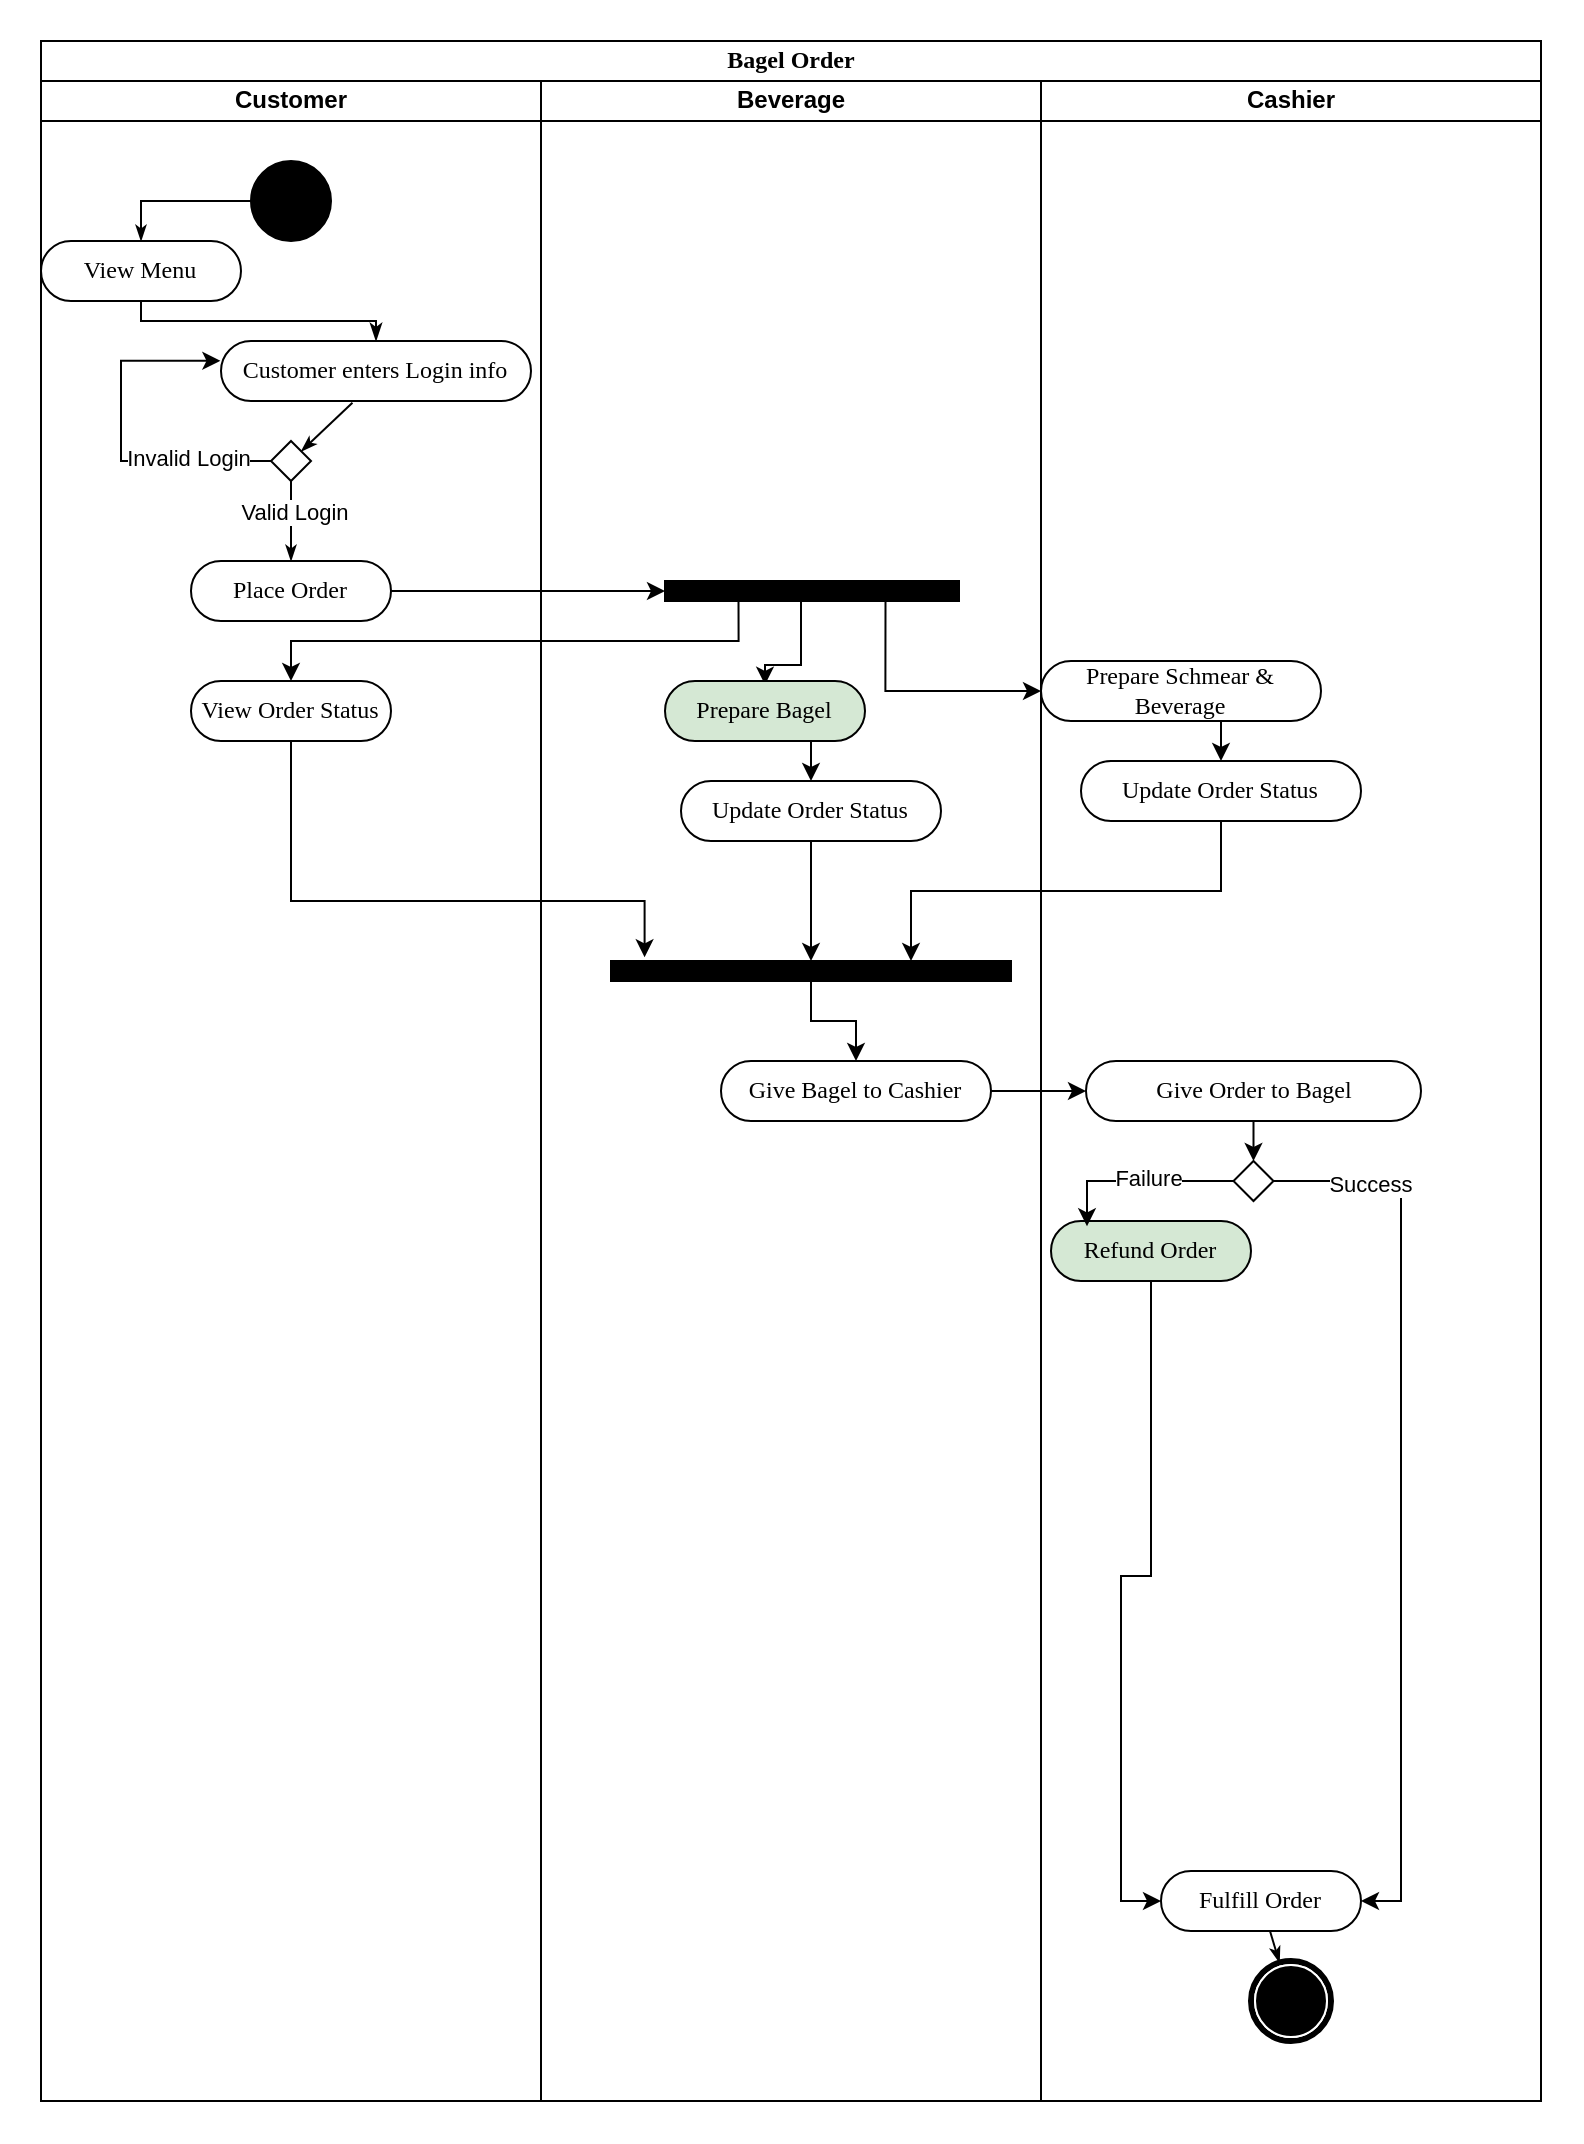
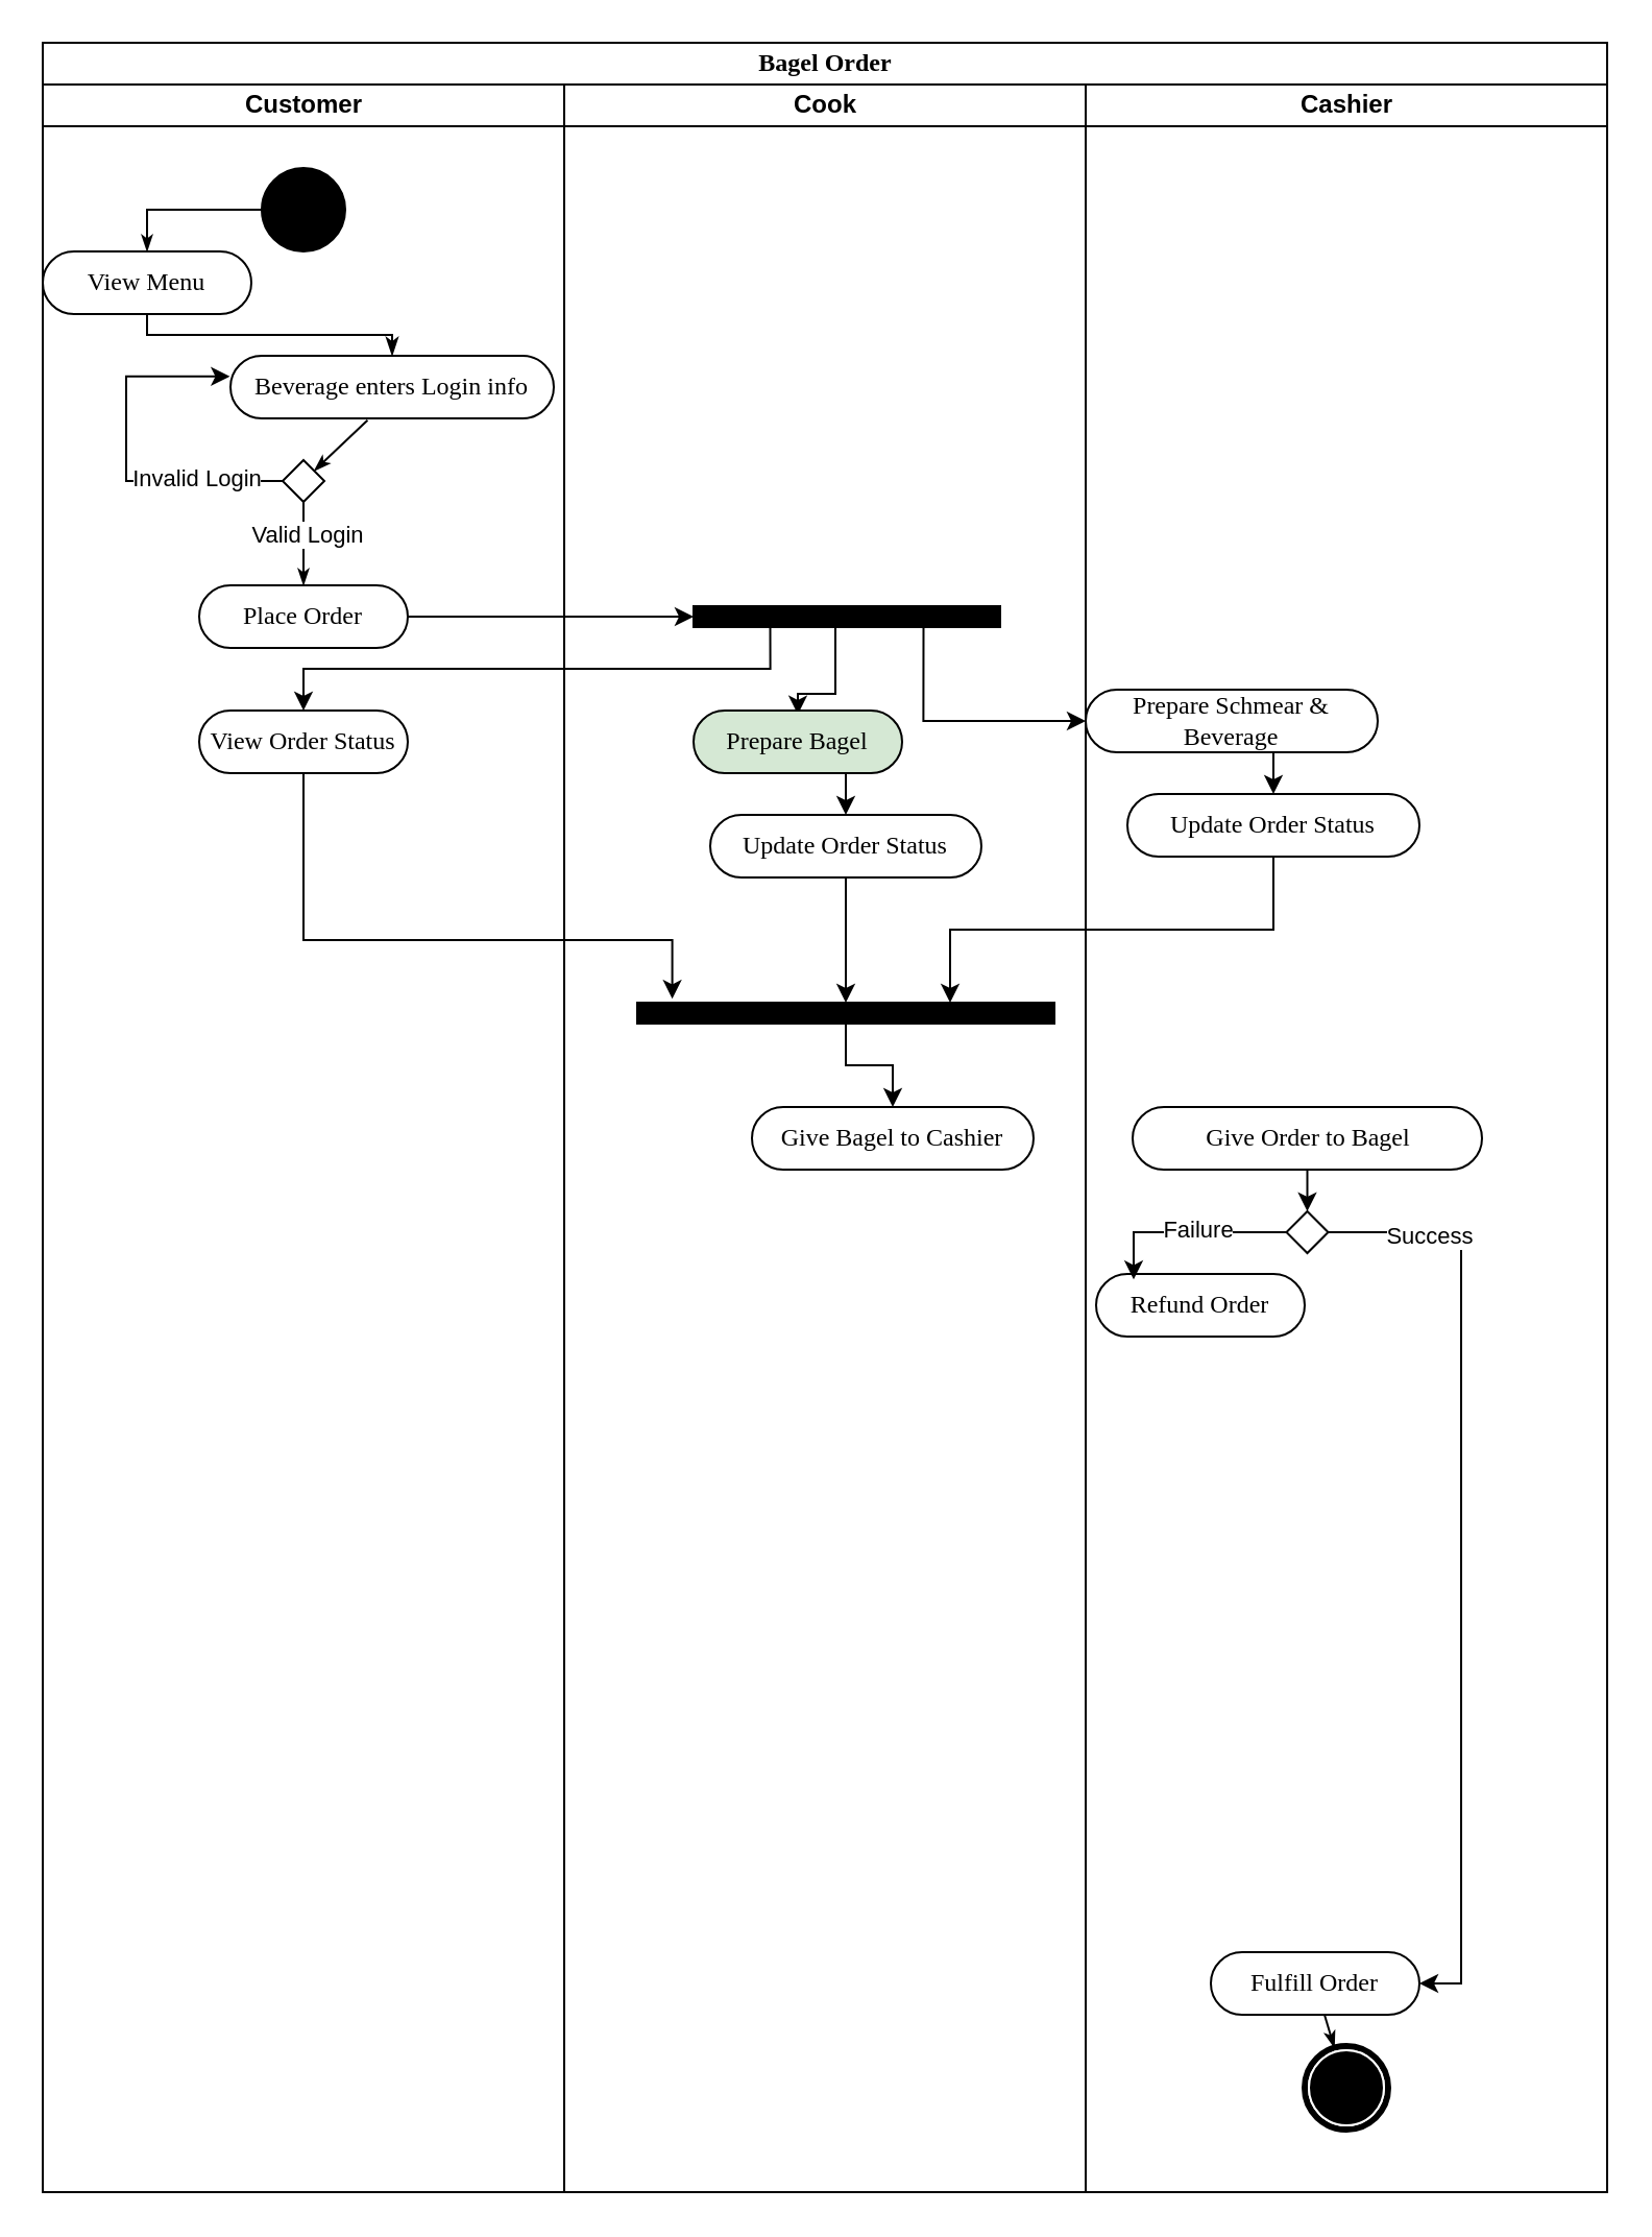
- <mxCell id="17" value="Beverage" style="swimlane;html=1;startSize=20;" parent="2" vertex="1"><mxGeometry x="250" y="20" width="250" height="1010" as="geometry" /></mxCell>
+ <mxCell id="17" value="Cook" style="swimlane;html=1;startSize=20;" parent="2" vertex="1"><mxGeometry x="250" y="20" width="250" height="1010" as="geometry" /></mxCell>
- <mxCell id="14" value="Customer enters Login info" style="rounded=1;whiteSpace=wrap;html=1;shadow=0;comic=0;labelBackgroundColor=none;strokeWidth=1;fontFamily=Verdana;fontSize=12;align=center;arcSize=50;" parent="3" vertex="1"><mxGeometry x="90" y="130" width="155" height="30" as="geometry" /></mxCell>
+ <mxCell id="14" value="Beverage enters Login info" style="rounded=1;whiteSpace=wrap;html=1;shadow=0;comic=0;labelBackgroundColor=none;strokeWidth=1;fontFamily=Verdana;fontSize=12;align=center;arcSize=50;" parent="3" vertex="1"><mxGeometry x="90" y="130" width="155" height="30" as="geometry" /></mxCell>
- <mxCell id="48" style="edgeStyle=orthogonalEdgeStyle;rounded=0;orthogonalLoop=1;jettySize=auto;html=1;exitX=1;exitY=0.5;exitDx=0;exitDy=0;entryX=0;entryY=0.5;entryDx=0;entryDy=0;" edge="1" parent="2" source="26" target="34"><mxGeometry relative="1" as="geometry" /></mxCell>
- <mxCell id="29" value="Refund Order" style="rounded=1;whiteSpace=wrap;html=1;shadow=0;comic=0;labelBackgroundColor=none;strokeWidth=1;fontFamily=Verdana;fontSize=12;align=center;arcSize=50;fillColor=#d5e8d4;" vertex="1" parent="27"><mxGeometry x="5" y="570" width="100" height="30" as="geometry" /></mxCell>
+ <mxCell id="29" value="Refund Order" style="rounded=1;whiteSpace=wrap;html=1;shadow=0;comic=0;labelBackgroundColor=none;strokeWidth=1;fontFamily=Verdana;fontSize=12;align=center;arcSize=50;" vertex="1" parent="27"><mxGeometry x="5" y="570" width="100" height="30" as="geometry" /></mxCell>
- <mxCell id="28" style="edgeStyle=orthogonalEdgeStyle;rounded=0;orthogonalLoop=1;jettySize=auto;html=1;exitX=0.5;exitY=1;exitDx=0;exitDy=0;entryX=0;entryY=0.5;entryDx=0;entryDy=0;" edge="1" parent="27" source="29" target="42"><mxGeometry relative="1" as="geometry" /></mxCell>
